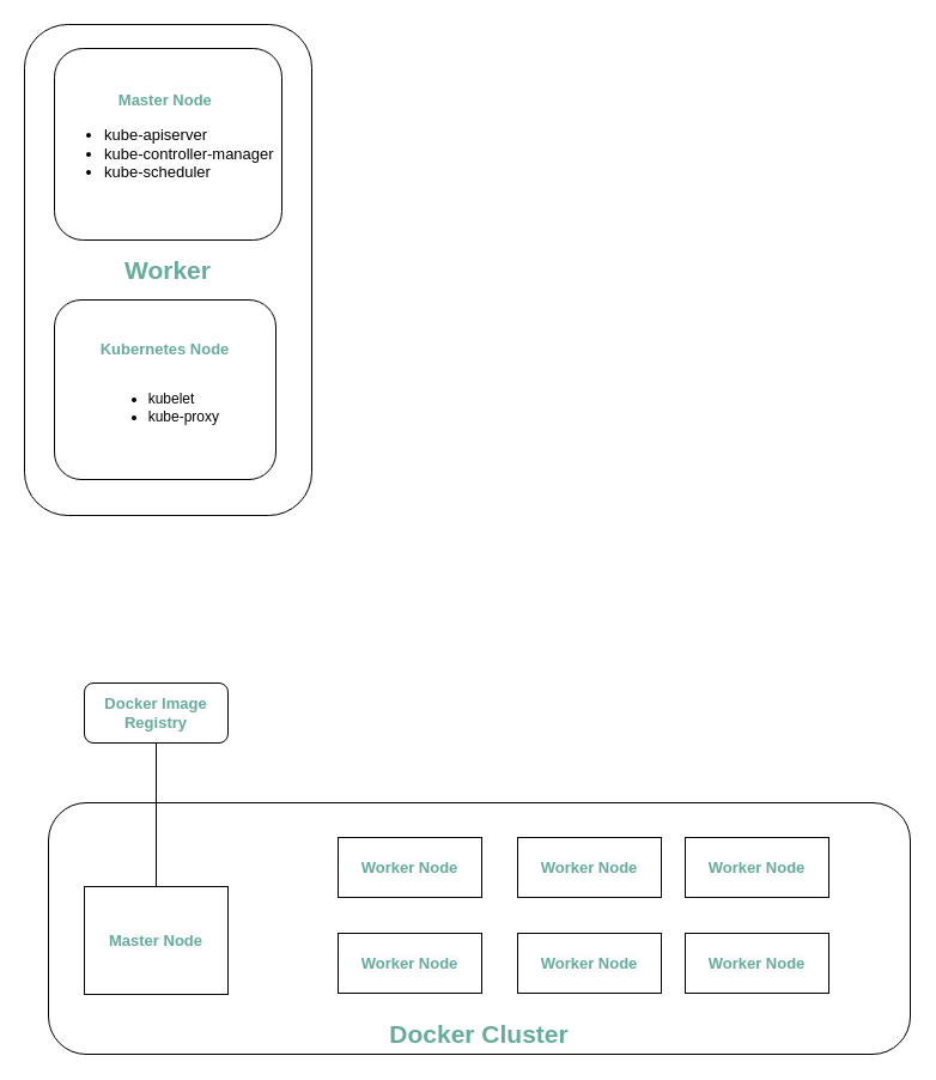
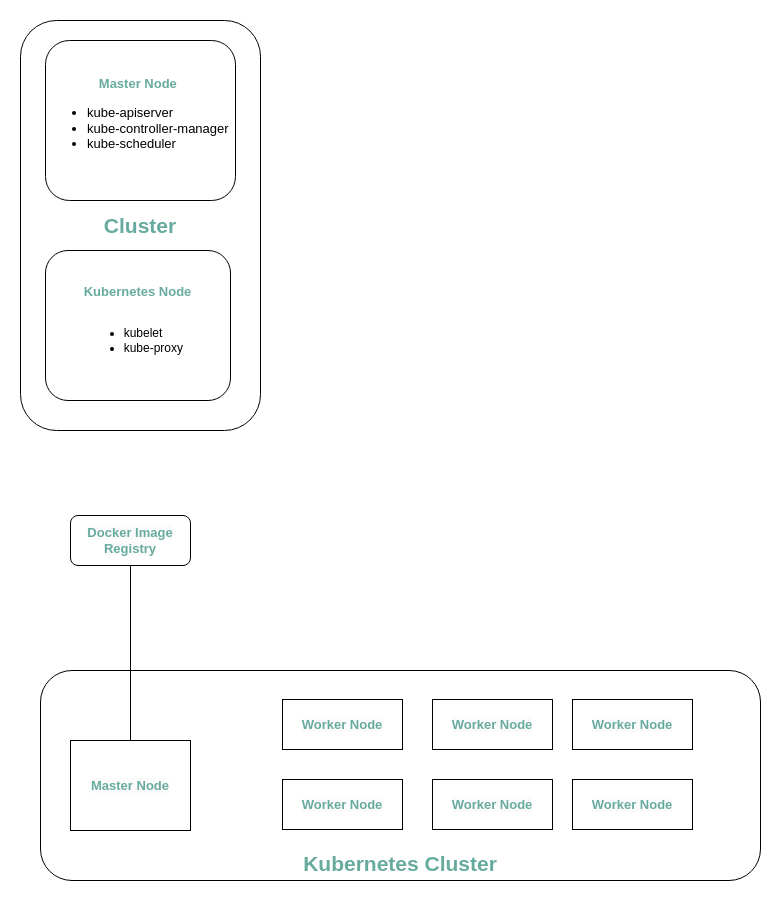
- <mxCell id="2" value="&lt;font style=&quot;font-size: 21px;&quot;&gt;Worker&lt;/font&gt;" style="rounded=1;whiteSpace=wrap;html=1;fontColor=#67AB9F;fontStyle=1" vertex="1" parent="1"><mxGeometry x="20" y="20" width="240" height="410" as="geometry" /></mxCell>
+ <mxCell id="2" value="&lt;font style=&quot;font-size: 21px;&quot;&gt;Cluster&lt;/font&gt;" style="rounded=1;whiteSpace=wrap;html=1;fontColor=#67AB9F;fontStyle=1" vertex="1" parent="1"><mxGeometry x="20" y="20" width="240" height="410" as="geometry" /></mxCell>
- <mxCell id="8" value="&lt;b style=&quot;forced-color-adjust: none; color: rgb(103, 171, 159); font-family: Helvetica; font-size: 13px; font-style: normal; font-variant-ligatures: normal; font-variant-caps: normal; letter-spacing: normal; orphans: 2; text-align: center; text-indent: 0px; text-transform: none; widows: 2; word-spacing: 0px; -webkit-text-stroke-width: 0px; white-space: normal; background-color: rgb(251, 251, 251); text-decoration-thickness: initial; text-decoration-style: initial; text-decoration-color: initial;&quot;&gt;Docker Image Registry&lt;/b&gt;" style="rounded=1;whiteSpace=wrap;html=1;" vertex="1" parent="1"><mxGeometry x="70" y="570" width="120" height="50" as="geometry" /></mxCell>
+ <mxCell id="8" value="&lt;b style=&quot;forced-color-adjust: none; color: rgb(103, 171, 159); font-family: Helvetica; font-size: 13px; font-style: normal; font-variant-ligatures: normal; font-variant-caps: normal; letter-spacing: normal; orphans: 2; text-align: center; text-indent: 0px; text-transform: none; widows: 2; word-spacing: 0px; -webkit-text-stroke-width: 0px; white-space: normal; background-color: rgb(251, 251, 251); text-decoration-thickness: initial; text-decoration-style: initial; text-decoration-color: initial;&quot;&gt;Docker Image Registry&lt;/b&gt;" style="rounded=1;whiteSpace=wrap;html=1;" vertex="1" parent="1"><mxGeometry x="70" y="515" width="120" height="50" as="geometry" /></mxCell>
- <mxCell id="5" value="&lt;div&gt;&lt;font style=&quot;font-size: 21px;&quot;&gt;&lt;br&gt;&lt;/font&gt;&lt;/div&gt;&lt;font style=&quot;font-size: 21px;&quot;&gt;&lt;div&gt;&lt;font style=&quot;font-size: 21px;&quot;&gt;&lt;br&gt;&lt;/font&gt;&lt;/div&gt;&lt;div&gt;&lt;font style=&quot;font-size: 21px;&quot;&gt;&lt;br&gt;&lt;/font&gt;&lt;/div&gt;&lt;div&gt;&lt;font style=&quot;font-size: 21px;&quot;&gt;&lt;br&gt;&lt;/font&gt;&lt;/div&gt;&lt;div&gt;&lt;font style=&quot;font-size: 21px;&quot;&gt;&lt;br&gt;&lt;/font&gt;&lt;/div&gt;&lt;div&gt;&lt;font style=&quot;font-size: 21px;&quot;&gt;&lt;br&gt;&lt;/font&gt;&lt;/div&gt;&lt;div&gt;&lt;font style=&quot;font-size: 21px;&quot;&gt;&lt;br&gt;&lt;/font&gt;&lt;/div&gt;Docker Cluster&lt;/font&gt;" style="rounded=1;whiteSpace=wrap;html=1;fontColor=#67AB9F;fontStyle=1" vertex="1" parent="1"><mxGeometry x="40" y="670" width="720" height="210" as="geometry" /></mxCell>
+ <mxCell id="5" value="&lt;div&gt;&lt;font style=&quot;font-size: 21px;&quot;&gt;&lt;br&gt;&lt;/font&gt;&lt;/div&gt;&lt;font style=&quot;font-size: 21px;&quot;&gt;&lt;div&gt;&lt;font style=&quot;font-size: 21px;&quot;&gt;&lt;br&gt;&lt;/font&gt;&lt;/div&gt;&lt;div&gt;&lt;font style=&quot;font-size: 21px;&quot;&gt;&lt;br&gt;&lt;/font&gt;&lt;/div&gt;&lt;div&gt;&lt;font style=&quot;font-size: 21px;&quot;&gt;&lt;br&gt;&lt;/font&gt;&lt;/div&gt;&lt;div&gt;&lt;font style=&quot;font-size: 21px;&quot;&gt;&lt;br&gt;&lt;/font&gt;&lt;/div&gt;&lt;div&gt;&lt;font style=&quot;font-size: 21px;&quot;&gt;&lt;br&gt;&lt;/font&gt;&lt;/div&gt;&lt;div&gt;&lt;font style=&quot;font-size: 21px;&quot;&gt;&lt;br&gt;&lt;/font&gt;&lt;/div&gt;Kubernetes Cluster&lt;/font&gt;" style="rounded=1;whiteSpace=wrap;html=1;fontColor=#67AB9F;fontStyle=1" vertex="1" parent="1"><mxGeometry x="40" y="670" width="720" height="210" as="geometry" /></mxCell>
